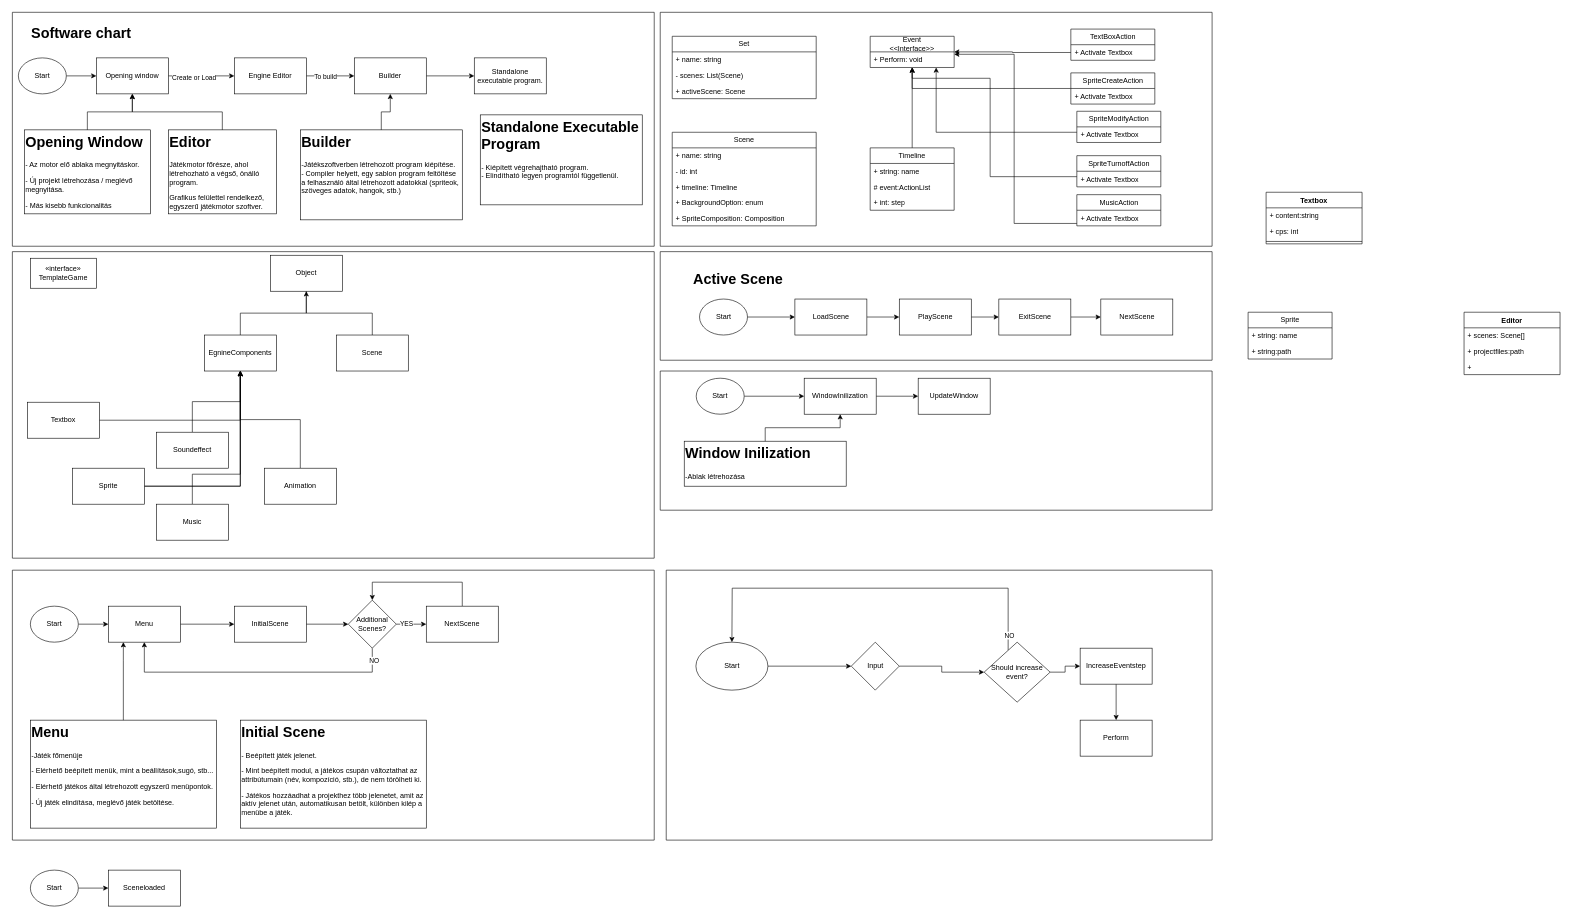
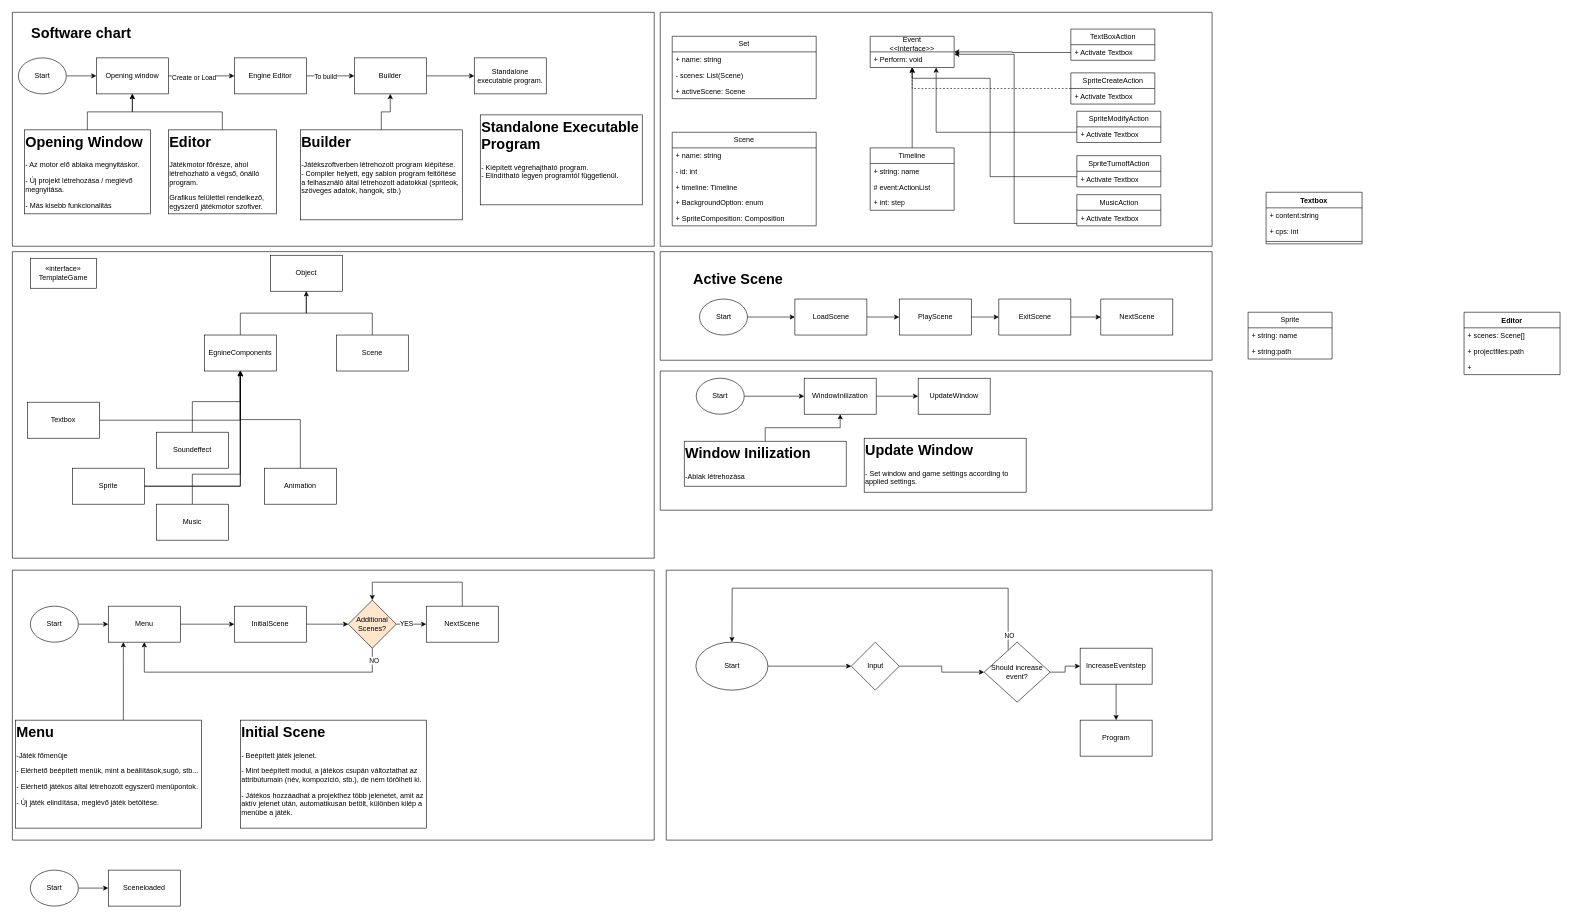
- <mxCell id="105" style="edgeStyle=orthogonalEdgeStyle;rounded=0;orthogonalLoop=1;jettySize=auto;html=1;" edge="1" parent="1" source="112" target="102"><mxGeometry relative="1" as="geometry" /></mxCell>
+ <mxCell id="105" style="edgeStyle=orthogonalEdgeStyle;rounded=0;orthogonalLoop=1;jettySize=auto;html=1;dashed=1;" edge="1" parent="1" source="112" target="102"><mxGeometry relative="1" as="geometry" /></mxCell>
+ <mxCell id="100" value="&lt;h1 style=&quot;margin-top: 0px;&quot;&gt;Update Window&lt;br&gt;&lt;/h1&gt;&lt;div&gt;- Set window and game settings according to applied settings.&lt;br&gt;&lt;/div&gt;" style="text;html=1;whiteSpace=wrap;overflow=hidden;rounded=0;strokeColor=default;" parent="1" vertex="1"><mxGeometry x="1440" y="730" width="270" height="90" as="geometry" /></mxCell>
- <mxCell id="68" value="Additional Scenes?" style="rhombus;whiteSpace=wrap;html=1;" parent="1" vertex="1"><mxGeometry x="580" y="1000" width="80" height="80" as="geometry" /></mxCell>
+ <mxCell id="68" value="Additional Scenes?" style="rhombus;whiteSpace=wrap;html=1;fillColor=#ffe6cc;" parent="1" vertex="1"><mxGeometry x="580" y="1000" width="80" height="80" as="geometry" /></mxCell>
- <mxCell id="135" value="Perform" style="rounded=0;whiteSpace=wrap;html=1;" vertex="1" parent="124"><mxGeometry x="690" y="250" width="120" height="60" as="geometry" /></mxCell>
+ <mxCell id="135" value="Program" style="rounded=0;whiteSpace=wrap;html=1;" vertex="1" parent="124"><mxGeometry x="690" y="250" width="120" height="60" as="geometry" /></mxCell>
- <mxCell id="72" value="&lt;h1 style=&quot;margin-top: 0px;&quot;&gt;Menu&lt;br&gt;&lt;/h1&gt;&lt;p&gt;-Játék főmenüje&lt;/p&gt;&lt;p&gt;- Elérhető beépített menük, mint a beállítások,sugó, stb...&lt;br&gt;&lt;/p&gt;&lt;p&gt;- Elérhető játékos által létrehozott egyszerű menüpontok.&lt;/p&gt;&lt;p&gt;- Új játék elindítása, meglévő játék betöltése.&lt;br&gt;&lt;/p&gt;" style="text;html=1;whiteSpace=wrap;overflow=hidden;rounded=0;perimeterSpacing=0;fillColor=none;strokeColor=default;" parent="1" vertex="1"><mxGeometry x="50" y="1200" width="310" height="180" as="geometry" /></mxCell>
+ <mxCell id="72" value="&lt;h1 style=&quot;margin-top: 0px;&quot;&gt;Menu&lt;br&gt;&lt;/h1&gt;&lt;p&gt;-Játék főmenüje&lt;/p&gt;&lt;p&gt;- Elérhető beépített menük, mint a beállítások,sugó, stb...&lt;br&gt;&lt;/p&gt;&lt;p&gt;- Elérhető játékos által létrehozott egyszerű menüpontok.&lt;/p&gt;&lt;p&gt;- Új játék elindítása, meglévő játék betöltése.&lt;br&gt;&lt;/p&gt;" style="text;html=1;whiteSpace=wrap;overflow=hidden;rounded=0;perimeterSpacing=0;fillColor=none;strokeColor=default;" parent="1" vertex="1"><mxGeometry x="25" y="1200" width="310" height="180" as="geometry" /></mxCell>
